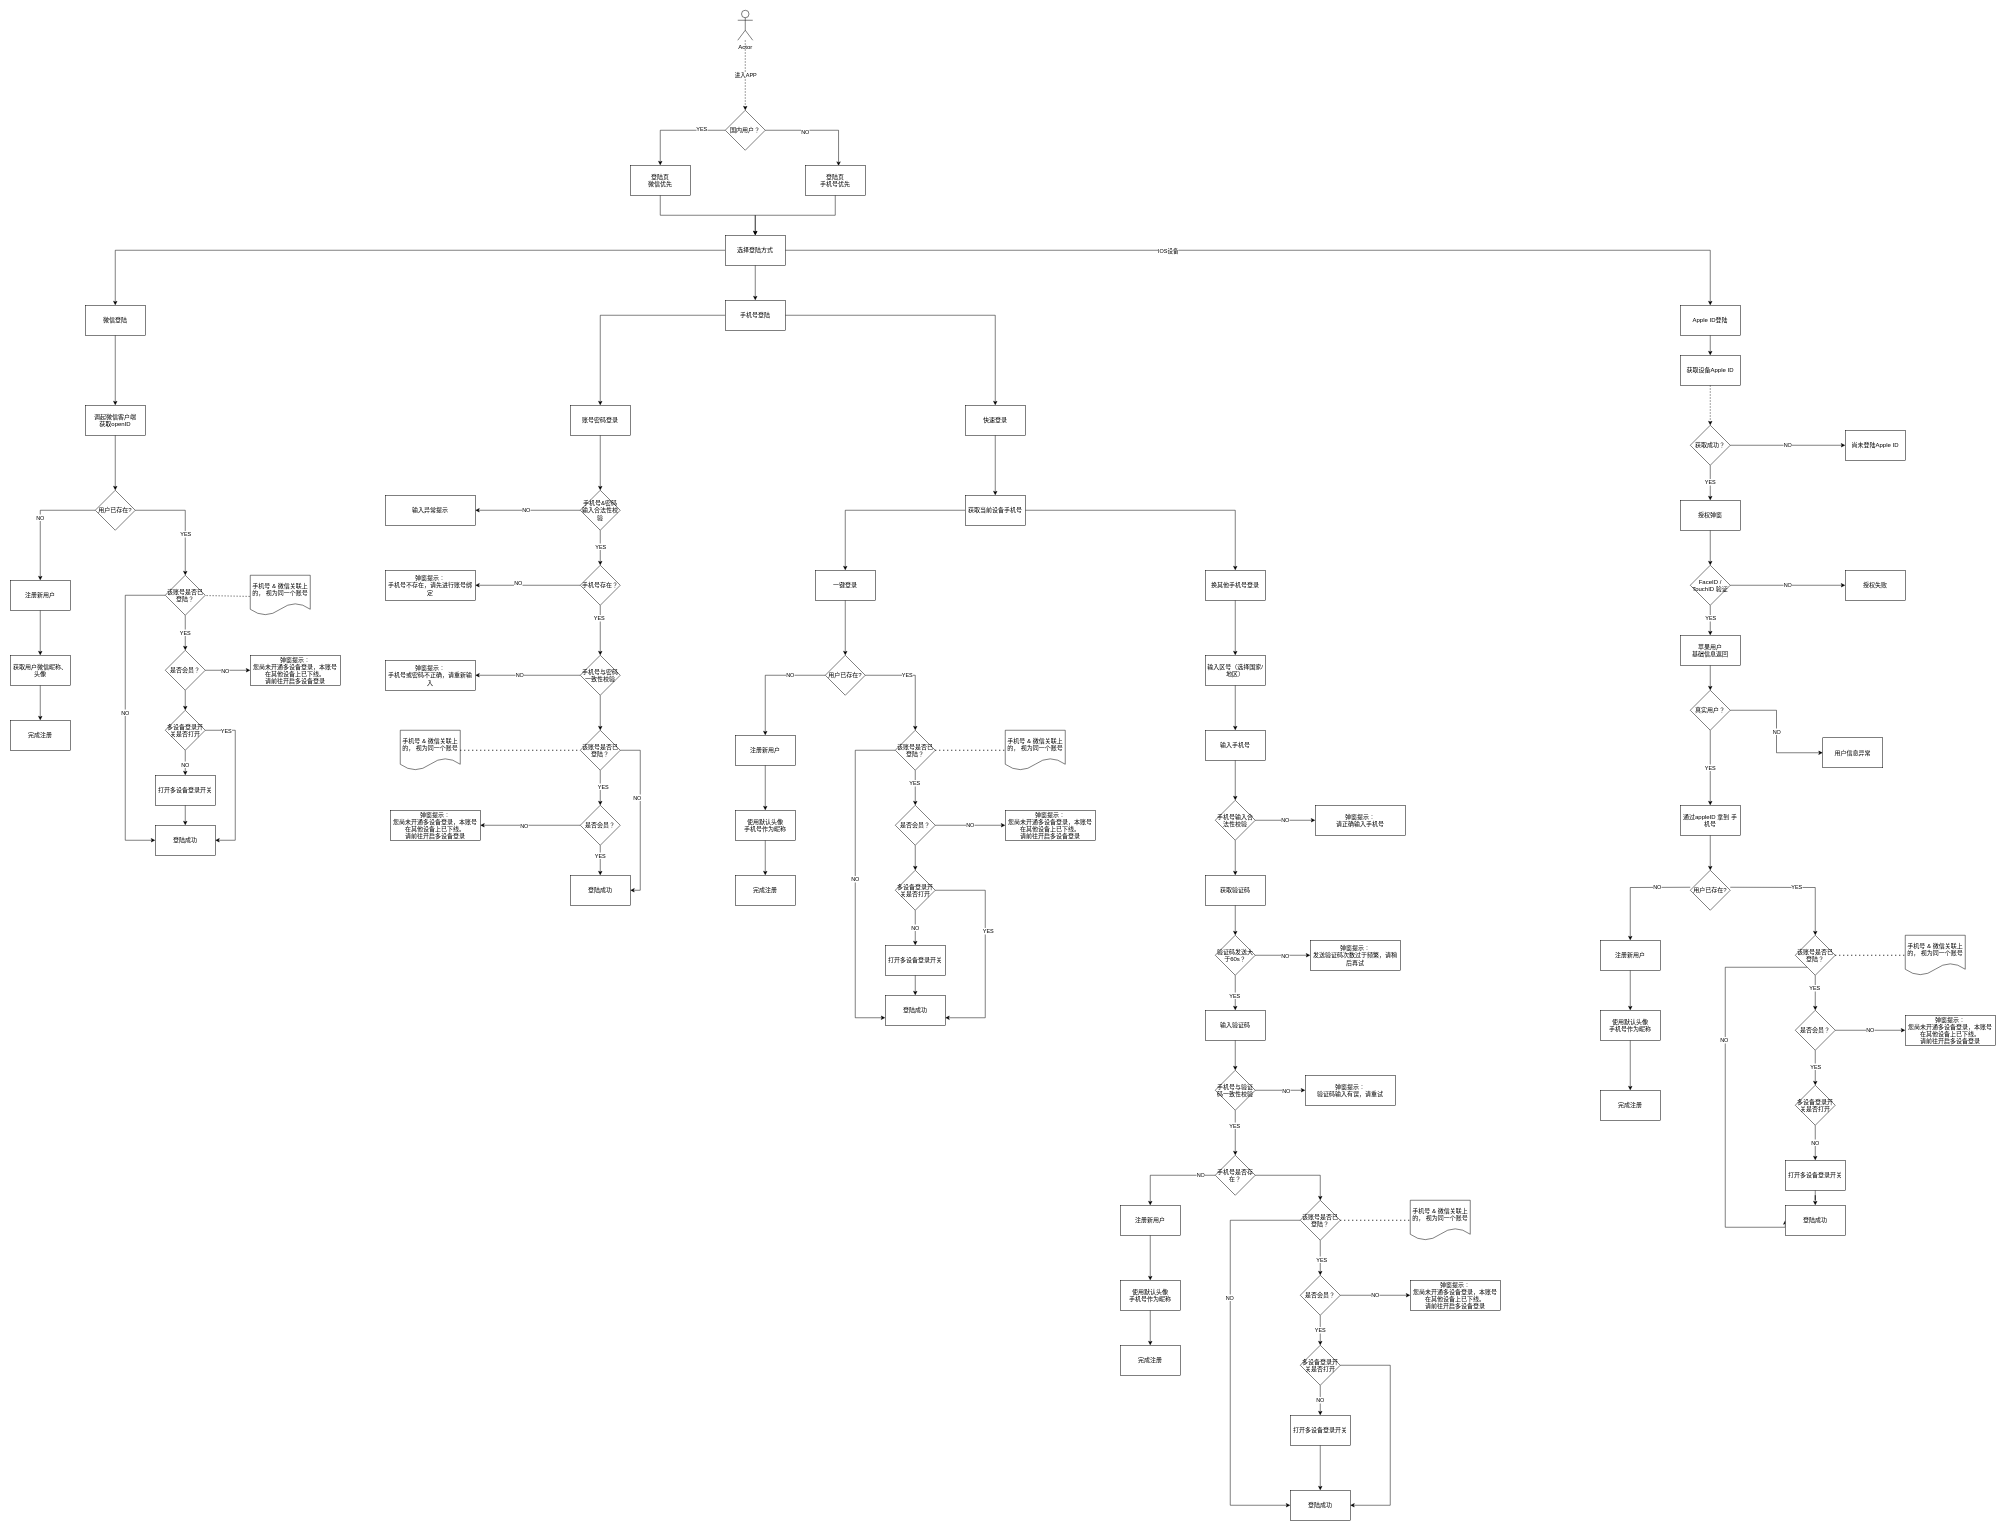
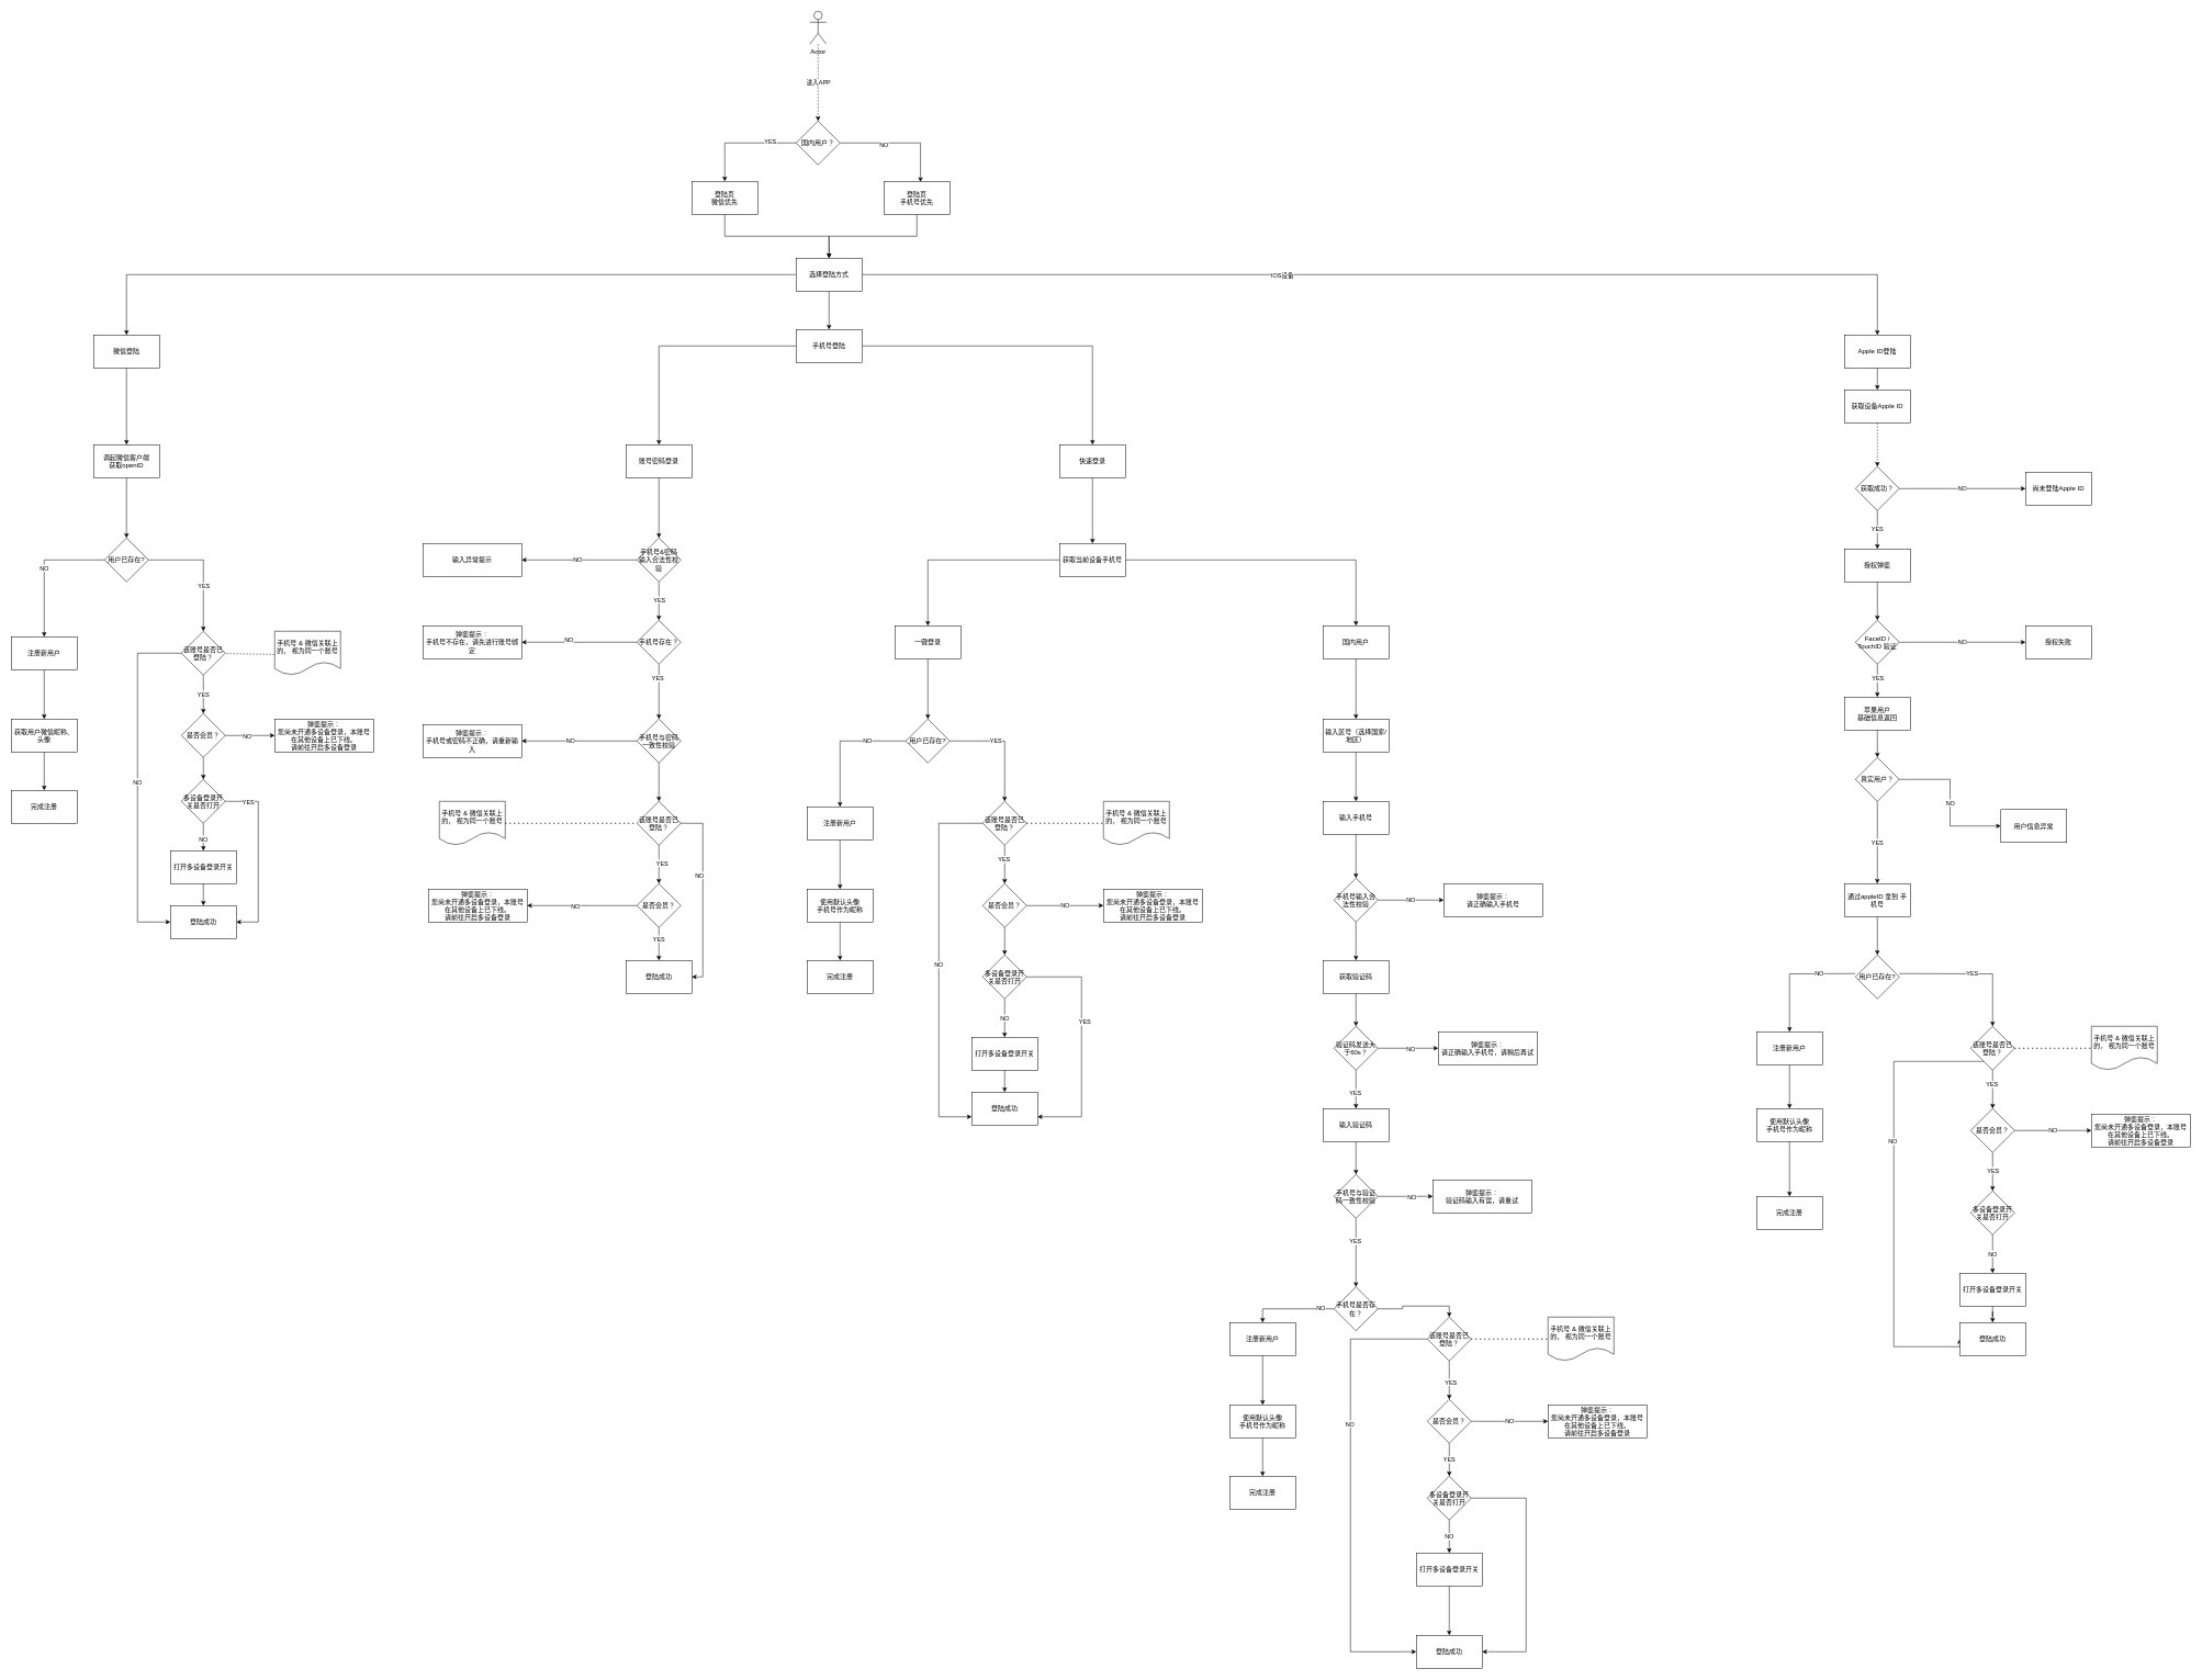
- <mxCell id="56" value="换其他手机号登录" style="rounded=0;whiteSpace=wrap;html=1;" parent="1" vertex="1"><mxGeometry x="2410" y="1140" width="120" height="60" as="geometry" /></mxCell>
+ <mxCell id="56" value="国内用户" style="rounded=0;whiteSpace=wrap;html=1;" parent="1" vertex="1"><mxGeometry x="2410" y="1140" width="120" height="60" as="geometry" /></mxCell>
- <mxCell id="124" value="弹窗&lt;span&gt;提示：&lt;/span&gt;&lt;div&gt;发送验证码次数过于频繁，请稍后再试&lt;/div&gt;" style="rounded=0;whiteSpace=wrap;html=1;" parent="1" vertex="1"><mxGeometry x="2620" y="1880" width="180" height="60" as="geometry" /></mxCell>
+ <mxCell id="124" value="弹窗&lt;span&gt;提示：&lt;/span&gt;&lt;div&gt;请正确输入手机号，请稍后再试&lt;/div&gt;" style="rounded=0;whiteSpace=wrap;html=1;" parent="1" vertex="1"><mxGeometry x="2620" y="1880" width="180" height="60" as="geometry" /></mxCell>
- <mxCell id="136" value="&lt;span&gt;手机号是否存在？&lt;/span&gt;" style="rhombus;whiteSpace=wrap;html=1;" parent="1" vertex="1"><mxGeometry x="2430" y="2310" width="80" height="80" as="geometry" /></mxCell>
+ <mxCell id="136" value="&lt;span&gt;手机号是否存在？&lt;/span&gt;" style="rhombus;whiteSpace=wrap;html=1;" parent="1" vertex="1"><mxGeometry x="2430" y="2345" width="80" height="80" as="geometry" /></mxCell>
